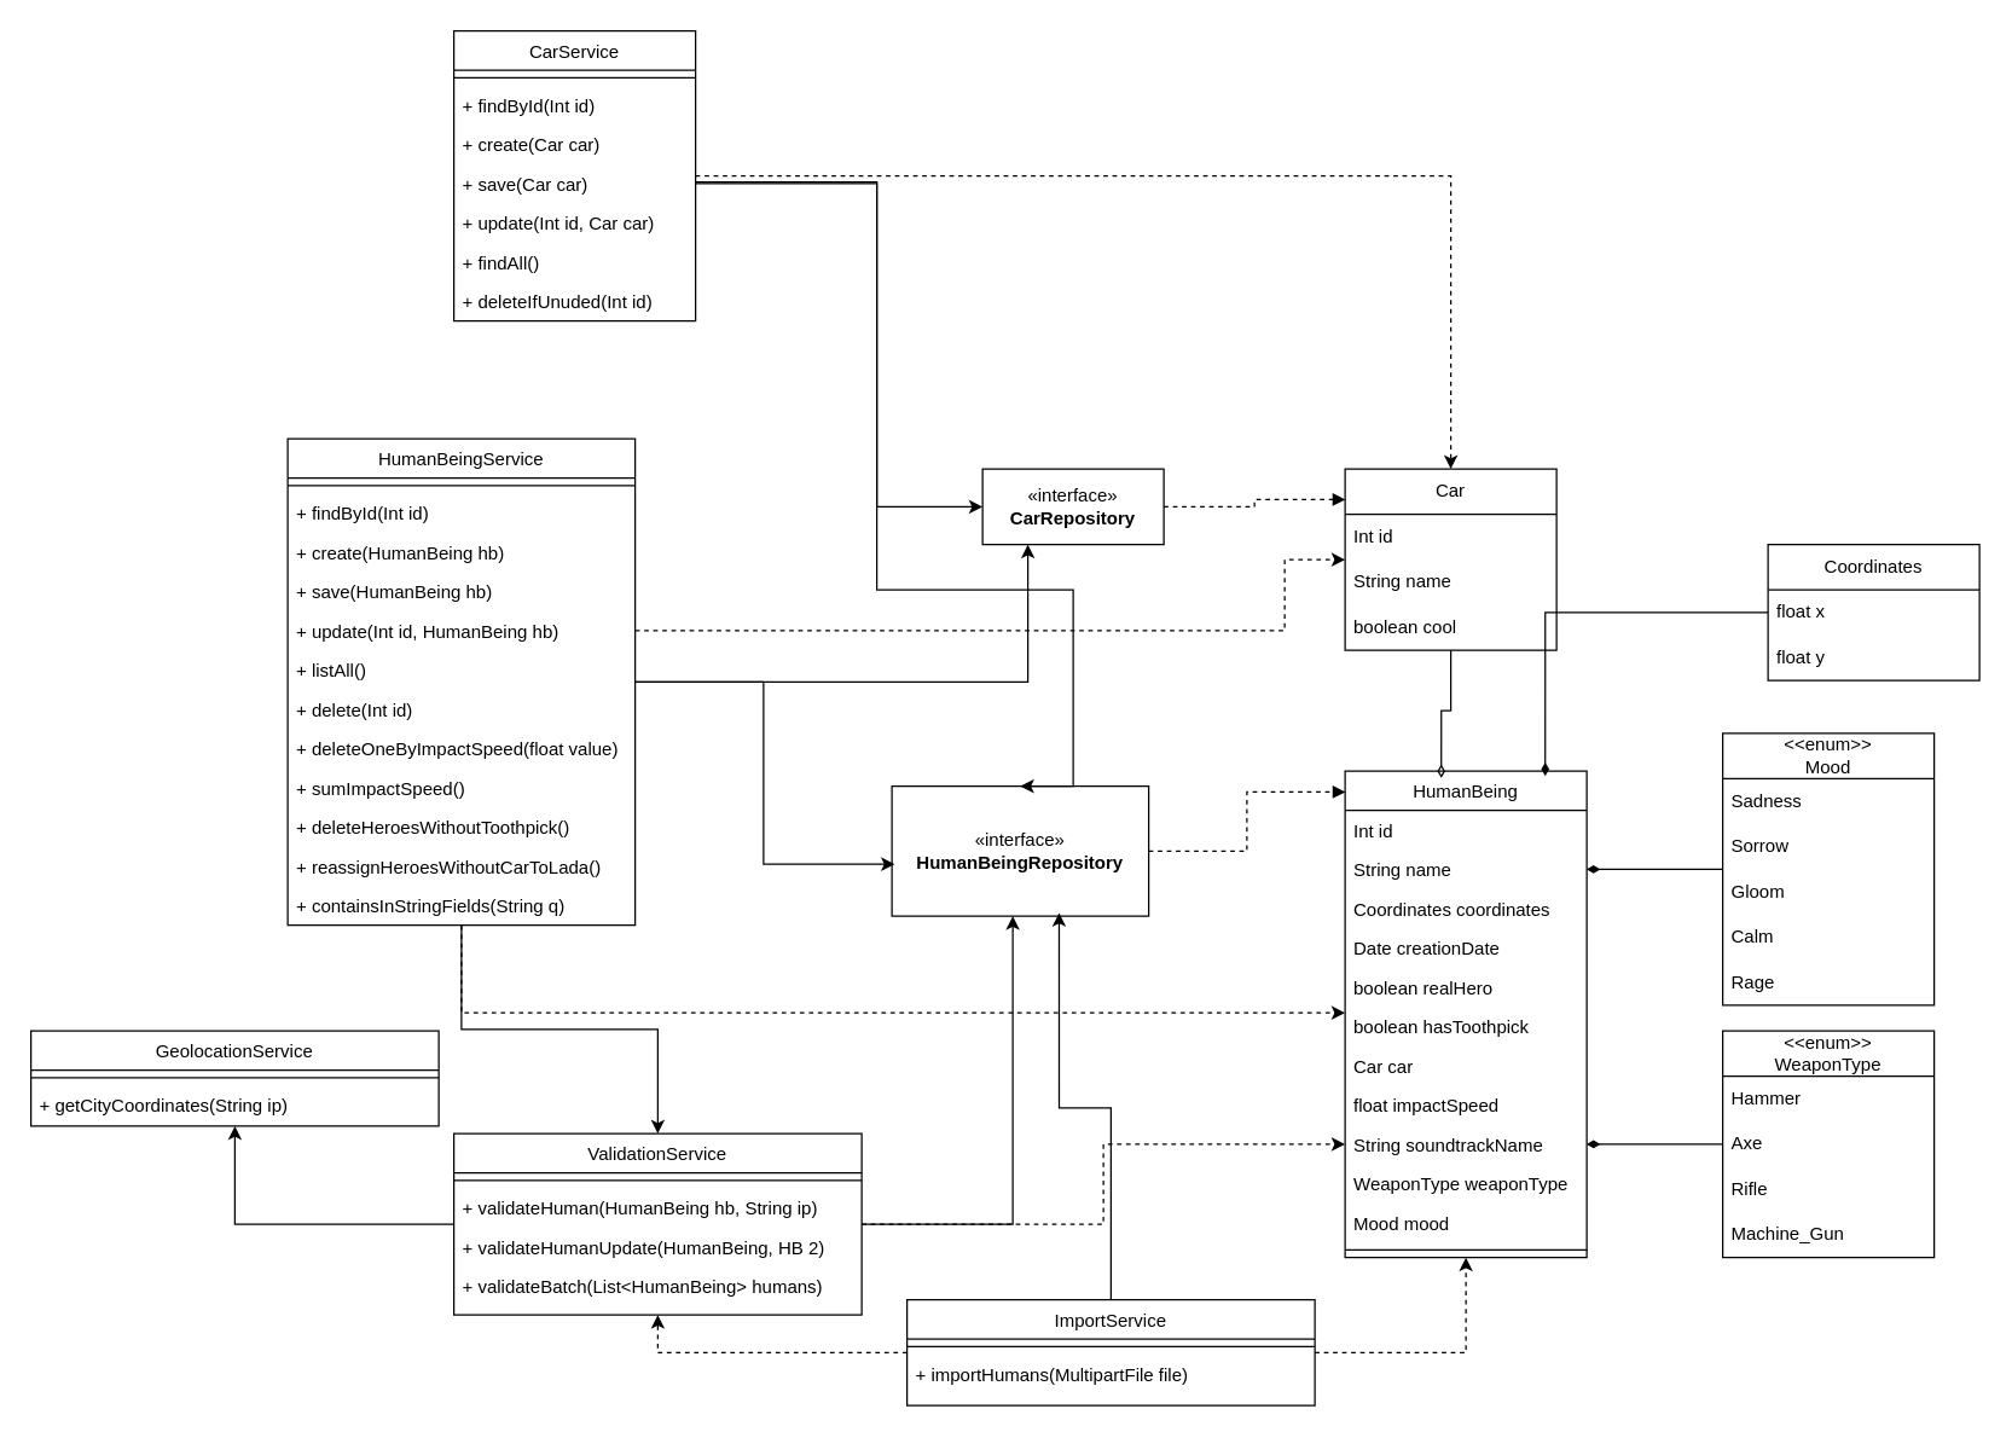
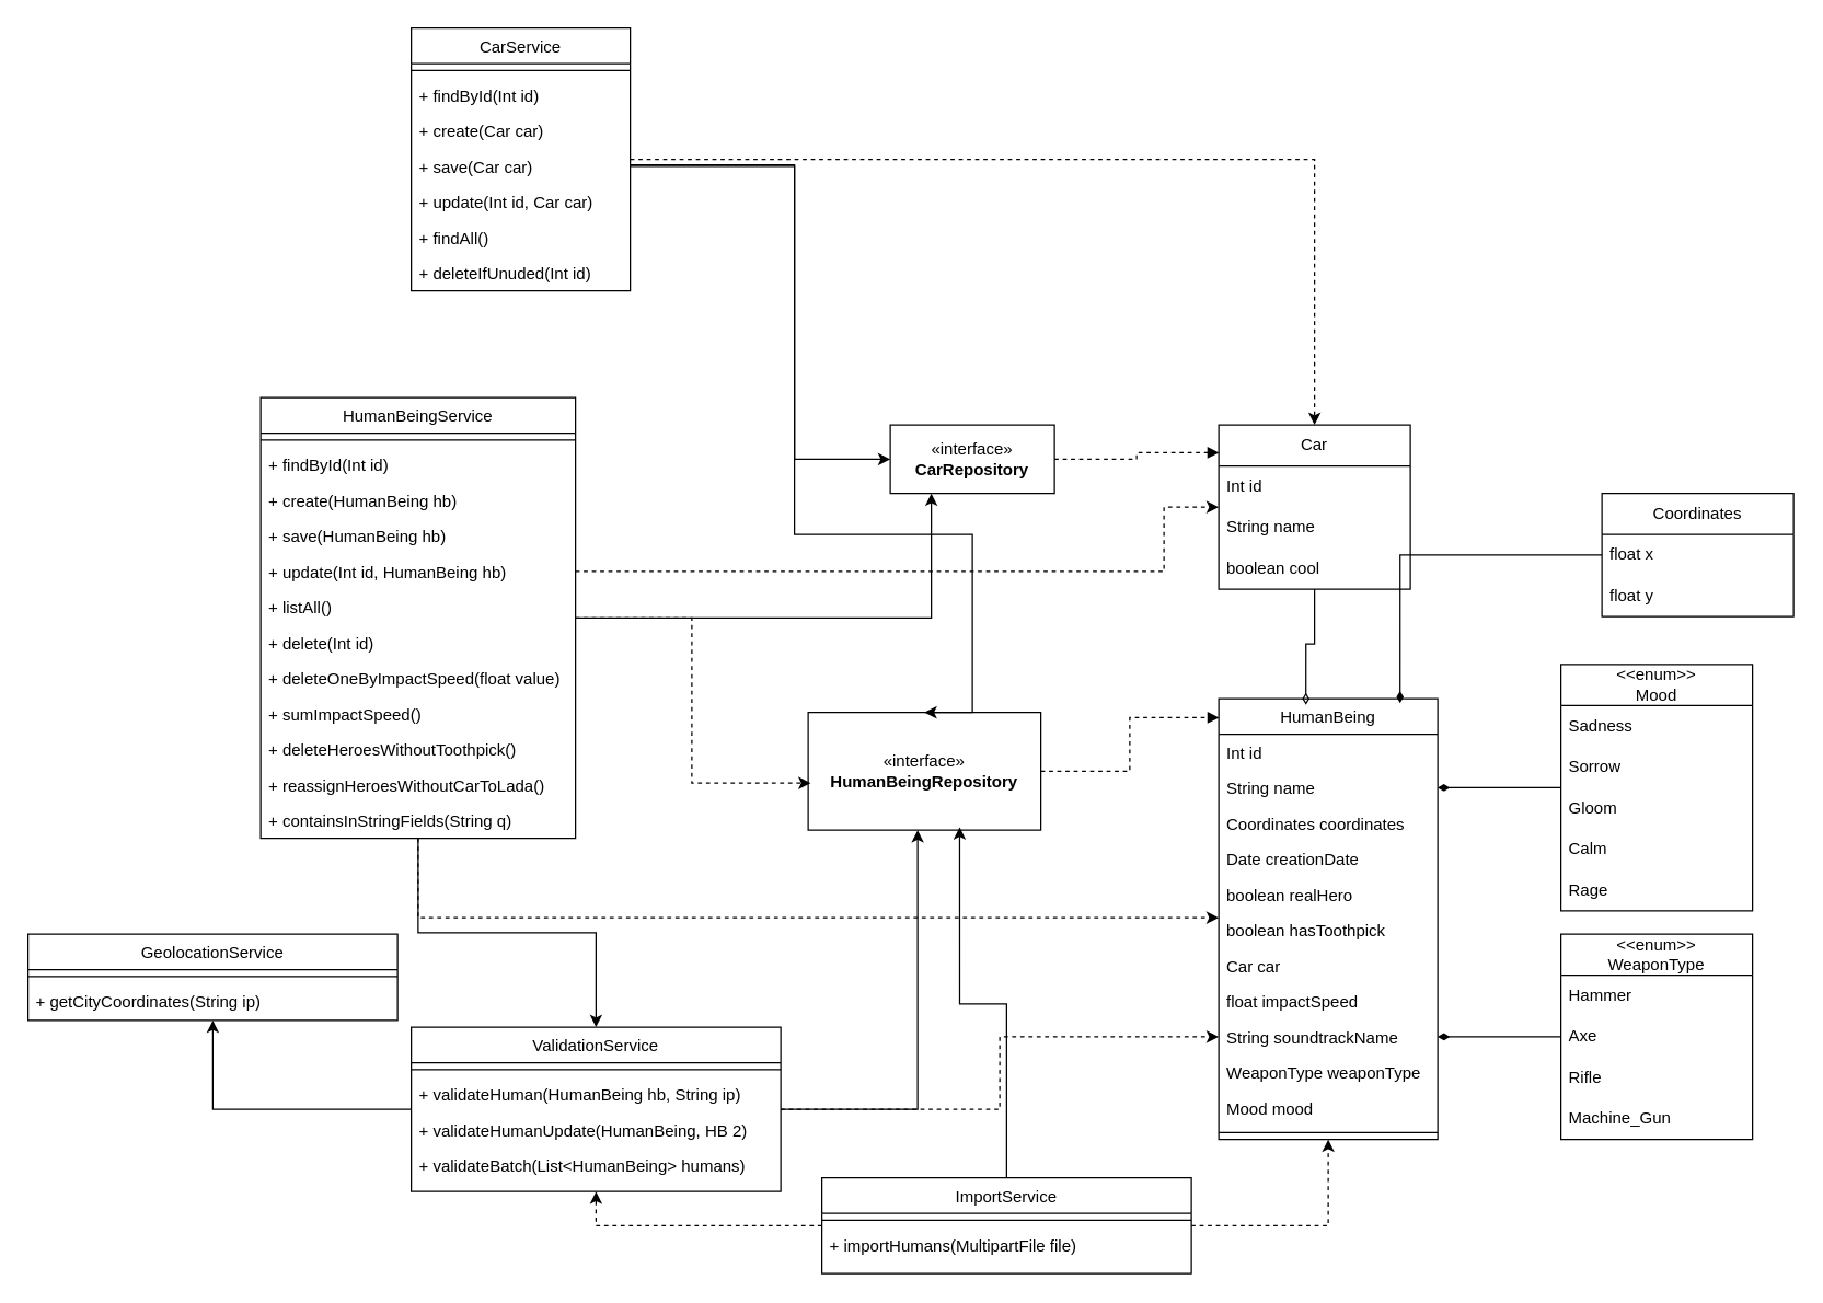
- <mxCell id="68" style="edgeStyle=orthogonalEdgeStyle;rounded=0;orthogonalLoop=1;jettySize=auto;html=1;entryX=0.011;entryY=0.6;entryDx=0;entryDy=0;entryPerimeter=0;" parent="1" source="53" target="37" edge="1"><mxGeometry relative="1" as="geometry" /></mxCell>
+ <mxCell id="68" style="edgeStyle=orthogonalEdgeStyle;rounded=0;orthogonalLoop=1;jettySize=auto;html=1;entryX=0.011;entryY=0.6;entryDx=0;entryDy=0;entryPerimeter=0;dashed=1;" parent="1" source="53" target="37" edge="1"><mxGeometry relative="1" as="geometry" /></mxCell>
